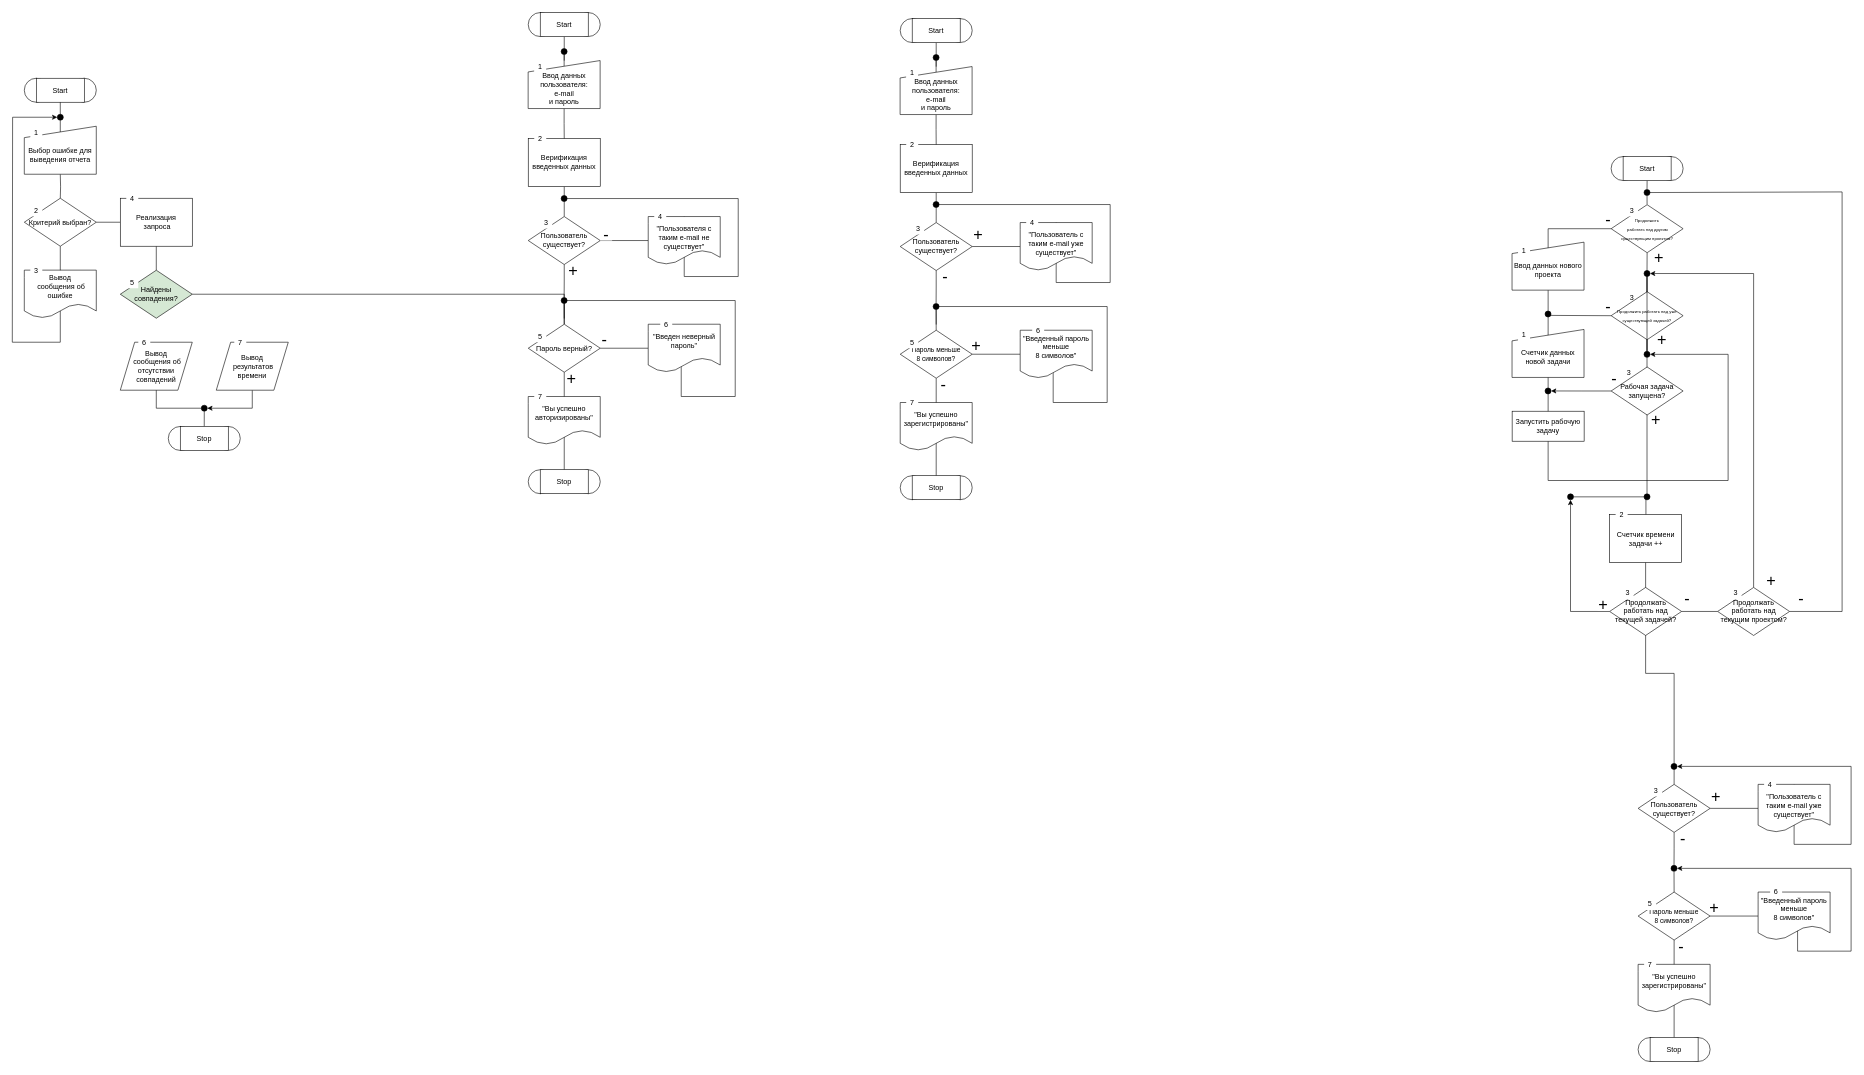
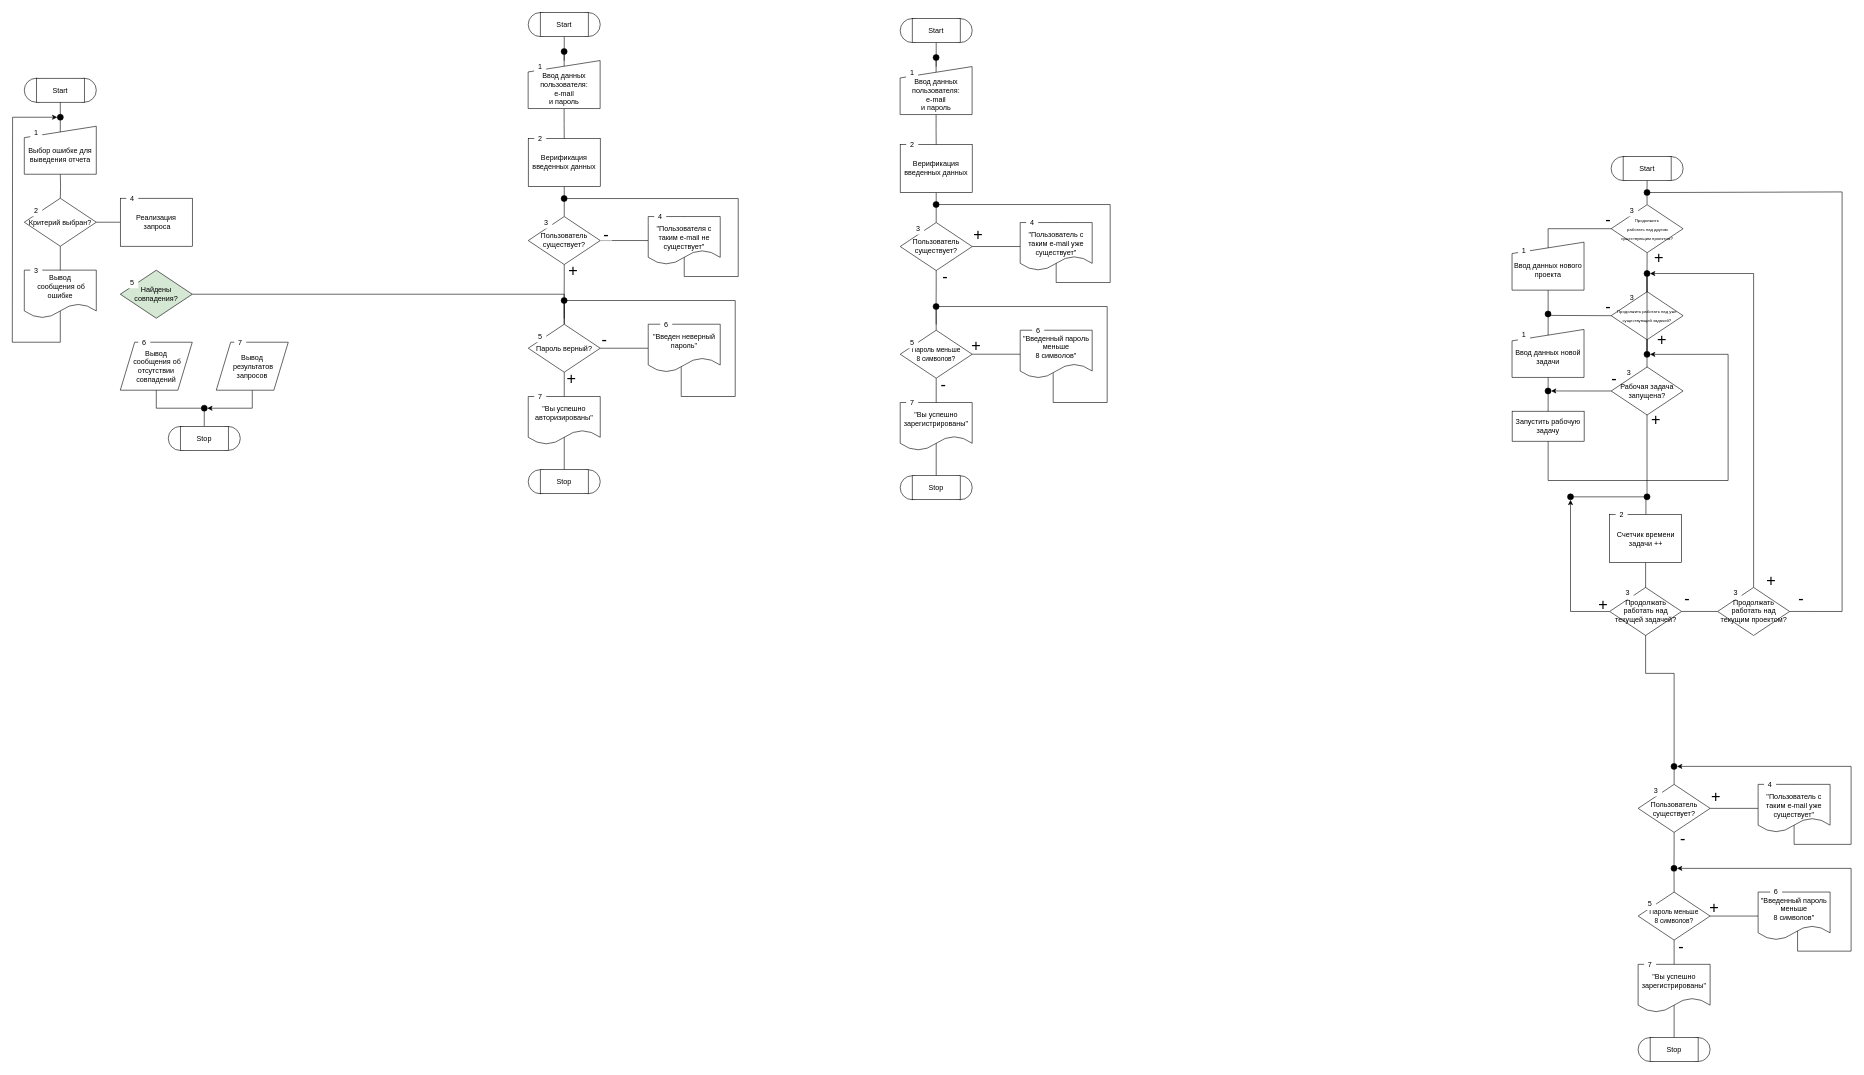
- <mxCell id="11" style="edgeStyle=orthogonalEdgeStyle;rounded=0;orthogonalLoop=1;jettySize=auto;html=1;exitX=0.5;exitY=1;exitDx=0;exitDy=0;entryX=0.5;entryY=0;entryDx=0;entryDy=0;endArrow=none;endFill=0;fontFamily=Helvetica;" edge="1" parent="1" source="12" target="14"><mxGeometry relative="1" as="geometry" /></mxCell>
- <mxCell id="178" value="&lt;br&gt;Счетчик данных новой задачи&lt;br&gt;" style="verticalLabelPosition=middle;verticalAlign=middle;html=1;strokeWidth=1;shape=manualInput;whiteSpace=wrap;rounded=0;size=19;arcSize=11;fontFamily=Helvetica;align=center;labelPosition=center;" vertex="1" parent="1"><mxGeometry x="2519.833" y="548.214" width="120" height="80" as="geometry" /></mxCell>
+ <mxCell id="178" value="&lt;br&gt;Ввод данных новой задачи&lt;br&gt;" style="verticalLabelPosition=middle;verticalAlign=middle;html=1;strokeWidth=1;shape=manualInput;whiteSpace=wrap;rounded=0;size=19;arcSize=11;fontFamily=Helvetica;align=center;labelPosition=center;" vertex="1" parent="1"><mxGeometry x="2519.833" y="548.214" width="120" height="80" as="geometry" /></mxCell>
- <mxCell id="17" value="Вывод&lt;br&gt;&amp;nbsp;результатов времени&lt;br&gt;" style="shape=parallelogram;perimeter=parallelogramPerimeter;whiteSpace=wrap;html=1;" vertex="1" parent="1"><mxGeometry x="360" y="569.5" width="120" height="80" as="geometry" /></mxCell>
+ <mxCell id="17" value="Вывод&lt;br&gt;&amp;nbsp;результатов запросов&lt;br&gt;" style="shape=parallelogram;perimeter=parallelogramPerimeter;whiteSpace=wrap;html=1;" vertex="1" parent="1"><mxGeometry x="360" y="569.5" width="120" height="80" as="geometry" /></mxCell>
